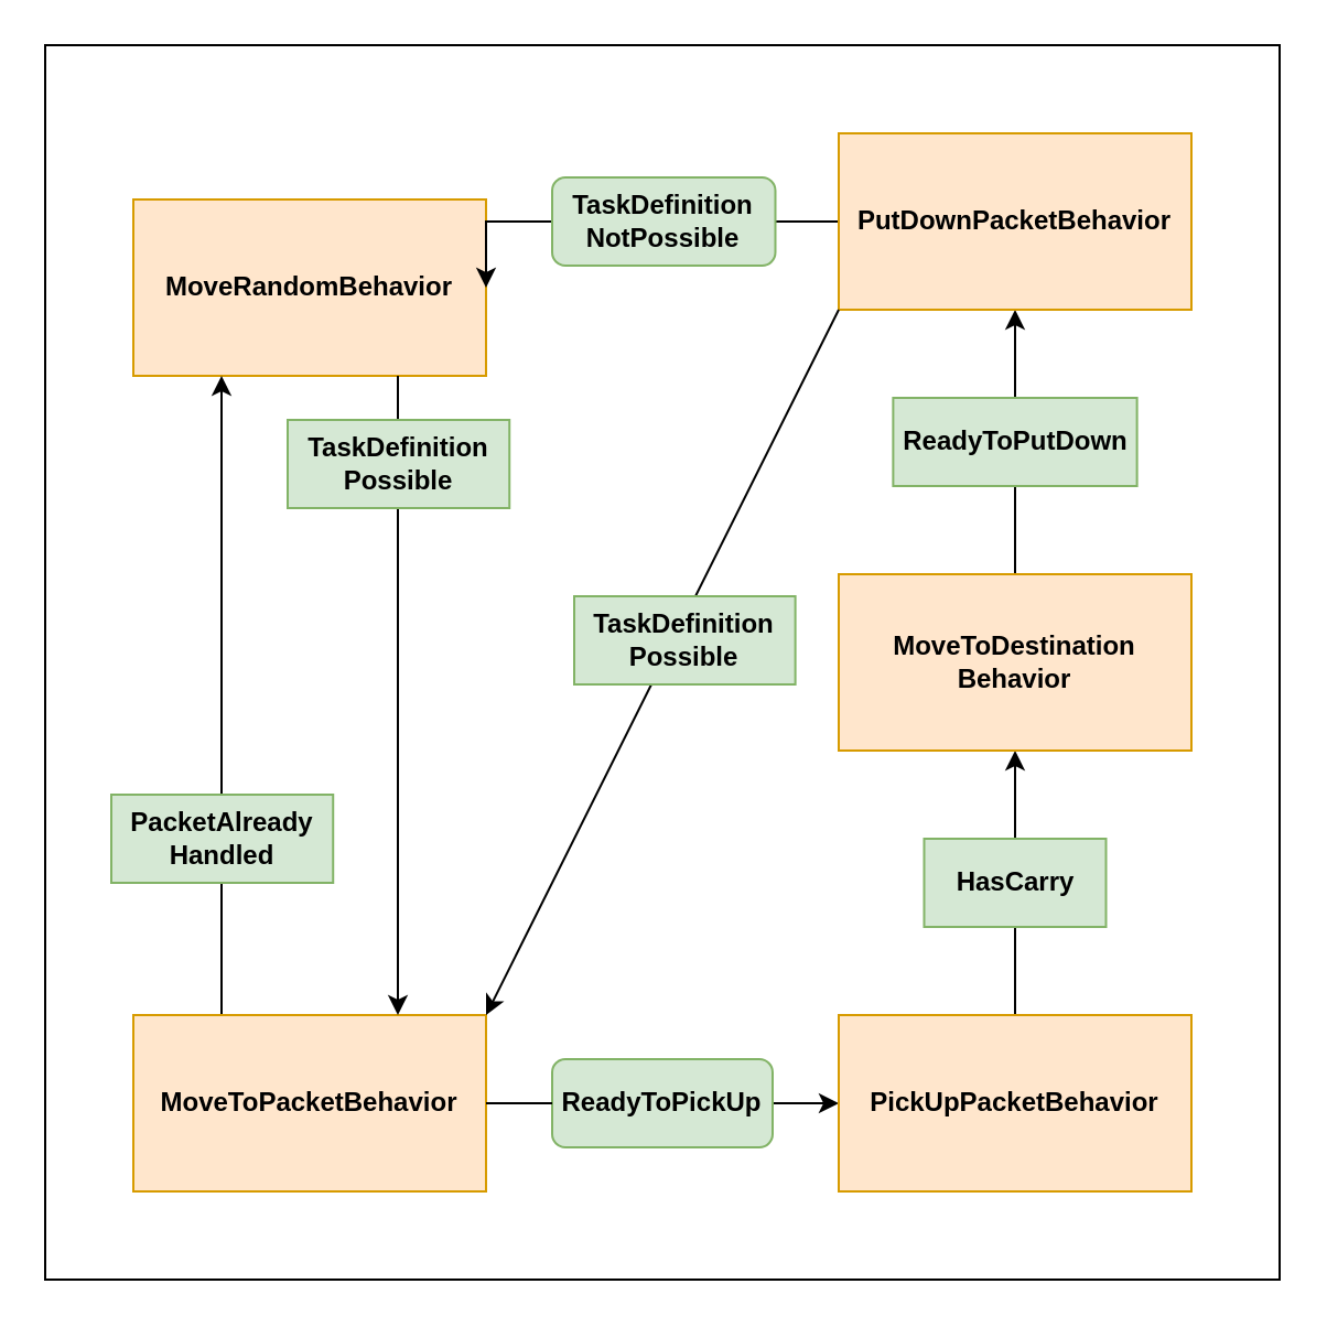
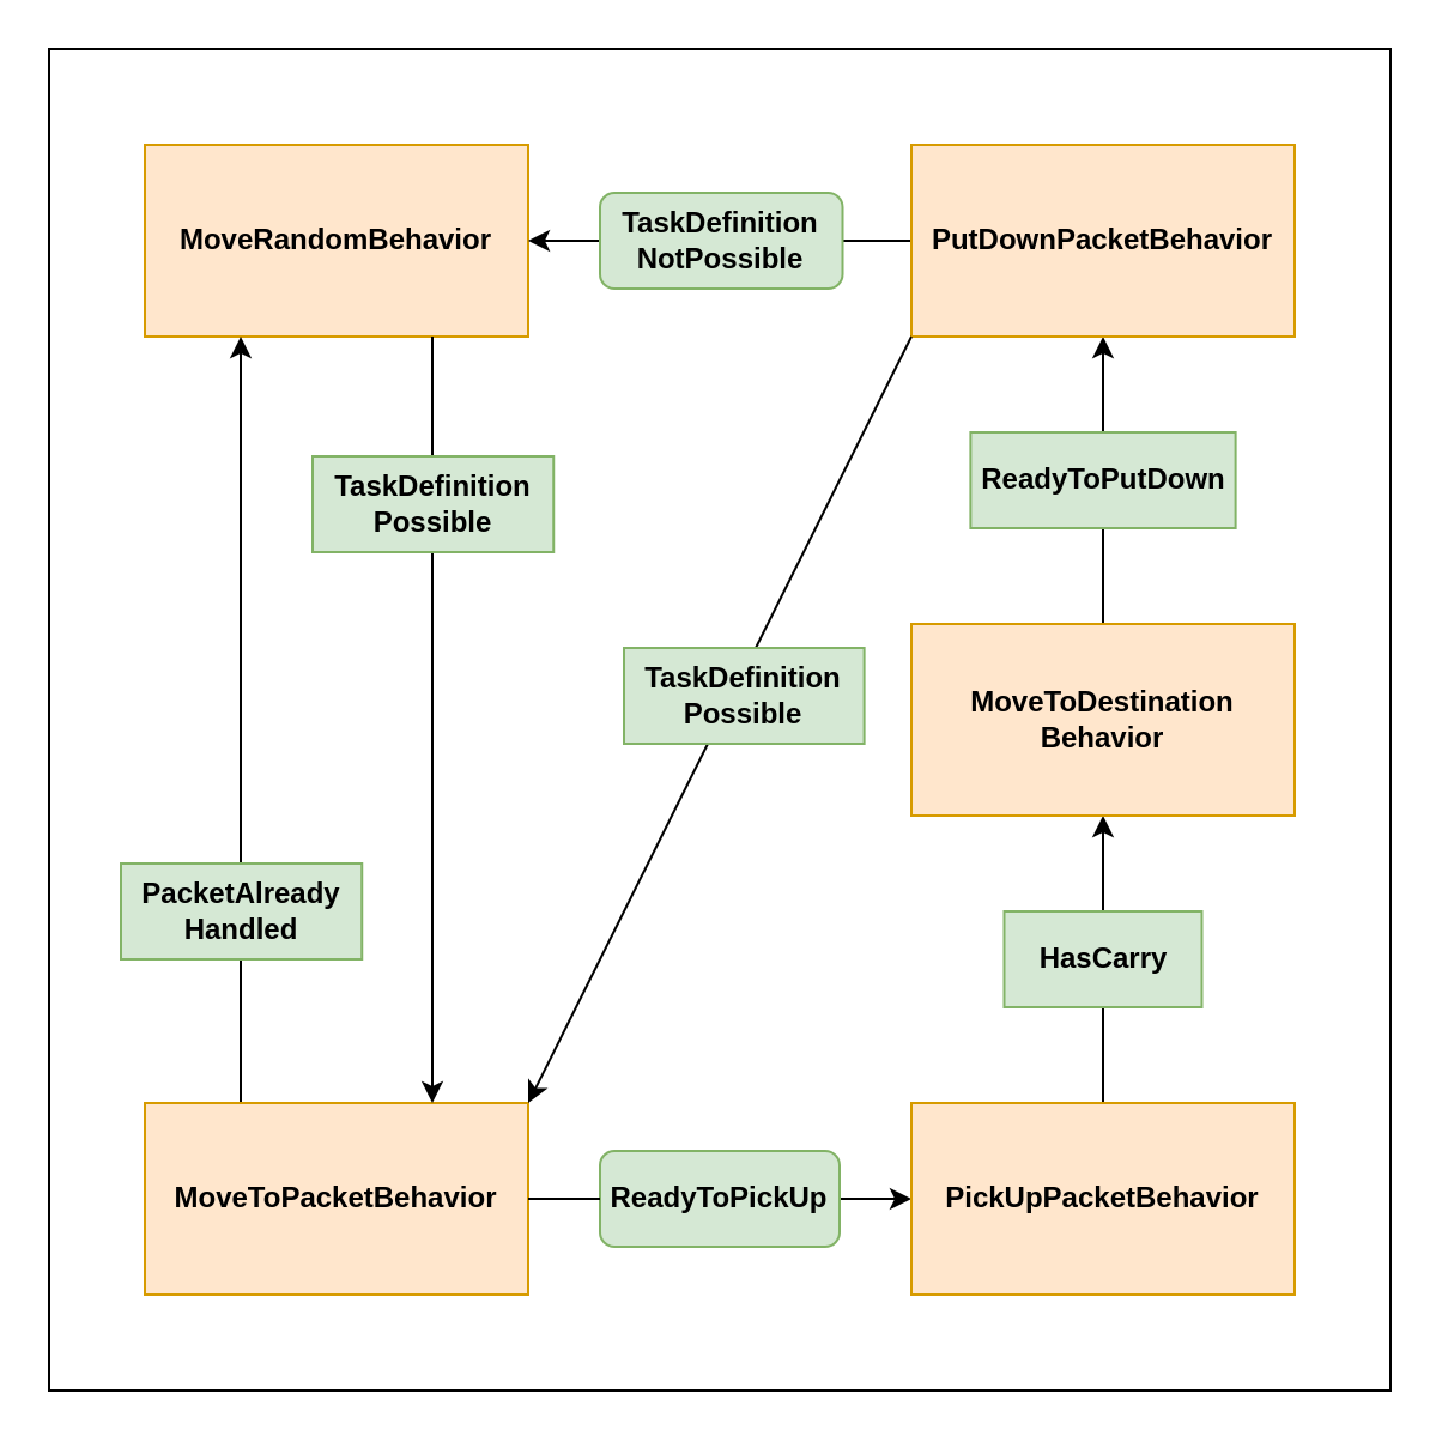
- <mxCell id="3" value="&lt;font style=&quot;font-size: 12px&quot;&gt;&lt;b&gt;MoveRandomBehavior&lt;/b&gt;&lt;/font&gt;" style="rounded=0;whiteSpace=wrap;html=1;fillColor=#ffe6cc;strokeColor=#d79b00;" parent="1" vertex="1"><mxGeometry x="60" y="90" width="160" height="80" as="geometry" /></mxCell>
+ <mxCell id="3" value="&lt;font style=&quot;font-size: 12px&quot;&gt;&lt;b&gt;MoveRandomBehavior&lt;/b&gt;&lt;/font&gt;" style="rounded=0;whiteSpace=wrap;html=1;fillColor=#ffe6cc;strokeColor=#d79b00;" parent="1" vertex="1"><mxGeometry x="60" y="60" width="160" height="80" as="geometry" /></mxCell>
